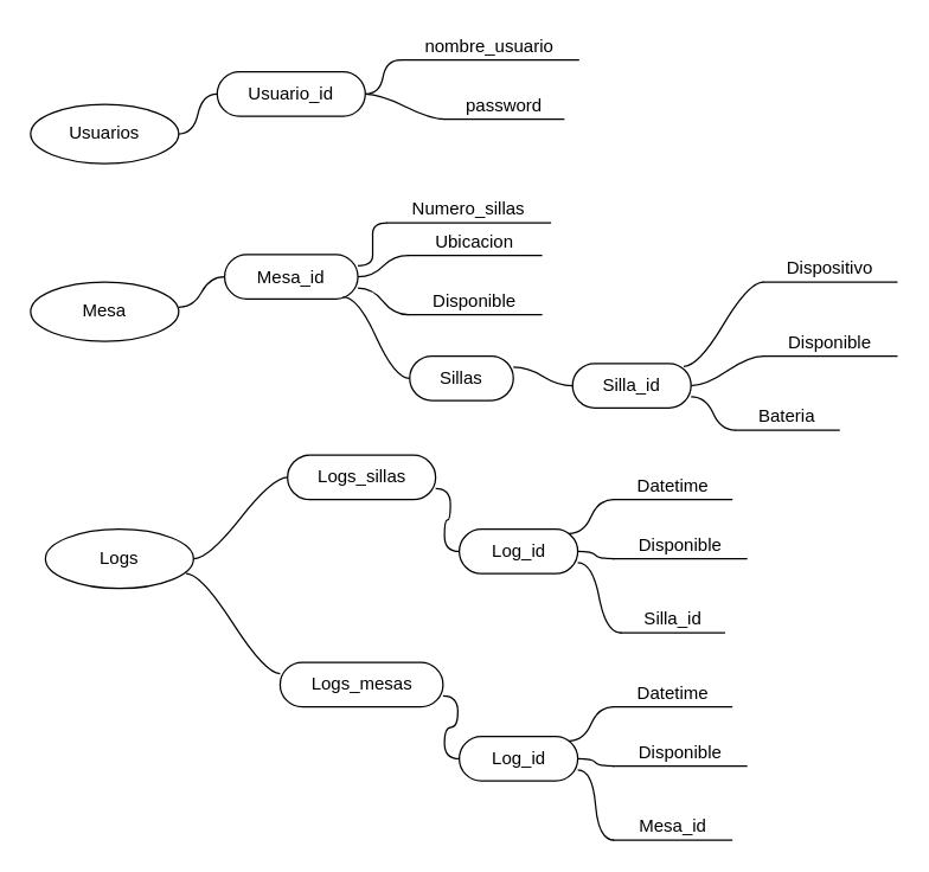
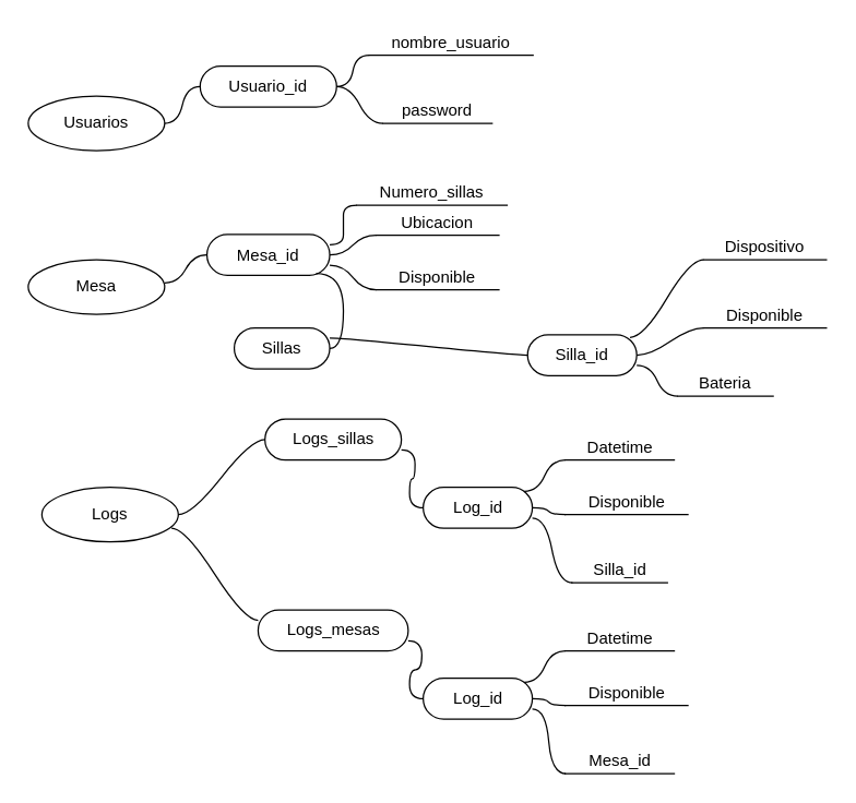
- <mxCell id="7" value="password" style="whiteSpace=wrap;html=1;shape=partialRectangle;top=0;left=0;bottom=1;right=0;points=[[0,1],[1,1]];strokeColor=#000000;fillColor=none;align=center;verticalAlign=bottom;routingCenterY=0.5;snapToPoint=1;container=1;recursiveResize=0;autosize=1;treeFolding=1;treeMoving=1;" vertex="1" parent="1"><mxGeometry x="300" y="60" width="80" height="20" as="geometry" /></mxCell>
+ <mxCell id="7" value="password" style="whiteSpace=wrap;html=1;shape=partialRectangle;top=0;left=0;bottom=1;right=0;points=[[0,1],[1,1]];strokeColor=#000000;fillColor=none;align=center;verticalAlign=bottom;routingCenterY=0.5;snapToPoint=1;container=1;recursiveResize=0;autosize=1;treeFolding=1;treeMoving=1;" vertex="1" parent="1"><mxGeometry x="280" y="70" width="80" height="20" as="geometry" /></mxCell>
- <mxCell id="16" value="Sillas" style="whiteSpace=wrap;html=1;rounded=1;arcSize=50;align=center;verticalAlign=middle;container=1;recursiveResize=0;strokeWidth=1;autosize=1;spacing=4;treeFolding=1;treeMoving=1;" vertex="1" parent="1"><mxGeometry x="276" y="240" width="70" height="30" as="geometry" /></mxCell>
+ <mxCell id="16" value="Sillas" style="whiteSpace=wrap;html=1;rounded=1;arcSize=50;align=center;verticalAlign=middle;container=1;recursiveResize=0;strokeWidth=1;autosize=1;spacing=4;treeFolding=1;treeMoving=1;" vertex="1" parent="1"><mxGeometry x="171" y="240" width="70" height="30" as="geometry" /></mxCell>
